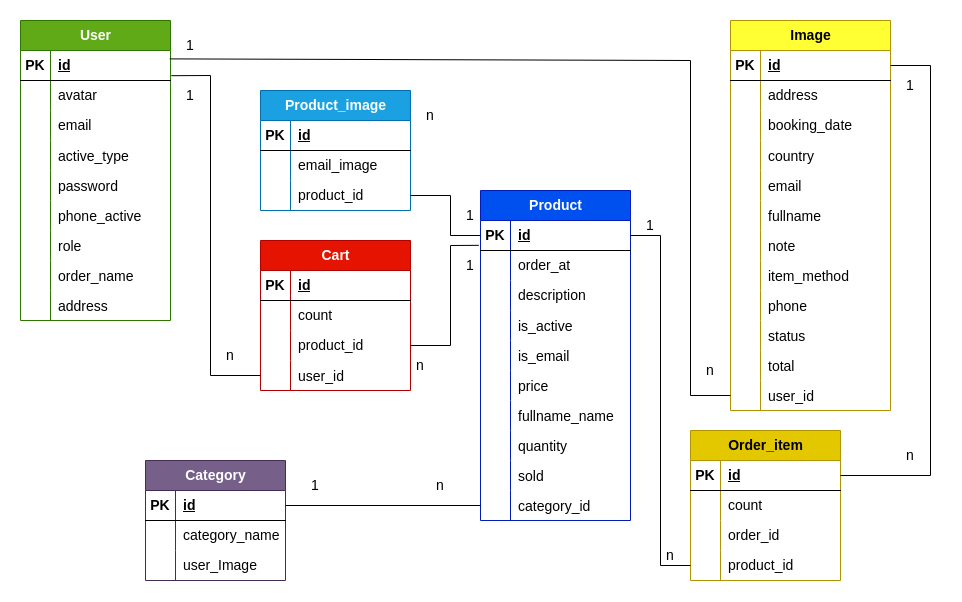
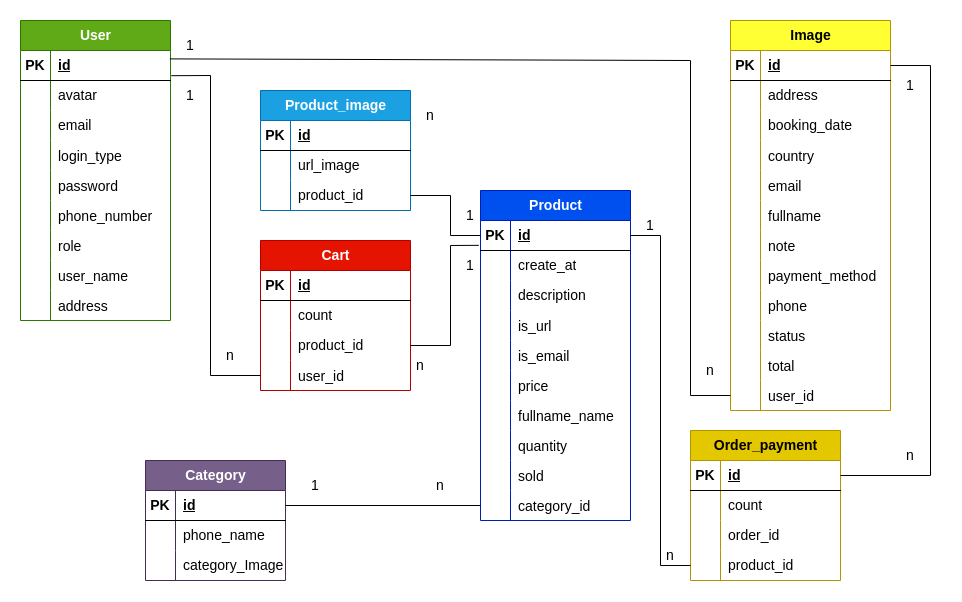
- <mxCell id="14" value="active_type" style="shape=partialRectangle;connectable=0;fillColor=none;top=0;left=0;bottom=0;right=0;align=left;spacingLeft=6;overflow=hidden;fontSize=14;" parent="12" vertex="1"><mxGeometry x="30" width="120" height="30" as="geometry"><mxRectangle width="120" height="30" as="alternateBounds" /></mxGeometry></mxCell>
+ <mxCell id="14" value="login_type" style="shape=partialRectangle;connectable=0;fillColor=none;top=0;left=0;bottom=0;right=0;align=left;spacingLeft=6;overflow=hidden;fontSize=14;" parent="12" vertex="1"><mxGeometry x="30" width="120" height="30" as="geometry"><mxRectangle width="120" height="30" as="alternateBounds" /></mxGeometry></mxCell>
- <mxCell id="73" value="email_image" style="shape=partialRectangle;connectable=0;fillColor=none;top=0;left=0;bottom=0;right=0;align=left;spacingLeft=6;overflow=hidden;whiteSpace=wrap;html=1;fontSize=14;" parent="71" vertex="1"><mxGeometry x="30" width="120" height="30" as="geometry"><mxRectangle width="120" height="30" as="alternateBounds" /></mxGeometry></mxCell>
+ <mxCell id="73" value="url_image" style="shape=partialRectangle;connectable=0;fillColor=none;top=0;left=0;bottom=0;right=0;align=left;spacingLeft=6;overflow=hidden;whiteSpace=wrap;html=1;fontSize=14;" parent="71" vertex="1"><mxGeometry x="30" width="120" height="30" as="geometry"><mxRectangle width="120" height="30" as="alternateBounds" /></mxGeometry></mxCell>
- <mxCell id="20" value="phone_active" style="shape=partialRectangle;connectable=0;fillColor=none;top=0;left=0;bottom=0;right=0;align=left;spacingLeft=6;overflow=hidden;fontSize=14;" parent="18" vertex="1"><mxGeometry x="30" width="120" height="30" as="geometry"><mxRectangle width="120" height="30" as="alternateBounds" /></mxGeometry></mxCell>
+ <mxCell id="20" value="phone_number" style="shape=partialRectangle;connectable=0;fillColor=none;top=0;left=0;bottom=0;right=0;align=left;spacingLeft=6;overflow=hidden;fontSize=14;" parent="18" vertex="1"><mxGeometry x="30" width="120" height="30" as="geometry"><mxRectangle width="120" height="30" as="alternateBounds" /></mxGeometry></mxCell>
- <mxCell id="106" value="order_at" style="shape=partialRectangle;connectable=0;fillColor=none;top=0;left=0;bottom=0;right=0;align=left;spacingLeft=6;overflow=hidden;whiteSpace=wrap;html=1;fontSize=14;" parent="104" vertex="1"><mxGeometry x="30" width="120" height="30" as="geometry"><mxRectangle width="120" height="30" as="alternateBounds" /></mxGeometry></mxCell>
+ <mxCell id="106" value="create_at" style="shape=partialRectangle;connectable=0;fillColor=none;top=0;left=0;bottom=0;right=0;align=left;spacingLeft=6;overflow=hidden;whiteSpace=wrap;html=1;fontSize=14;" parent="104" vertex="1"><mxGeometry x="30" width="120" height="30" as="geometry"><mxRectangle width="120" height="30" as="alternateBounds" /></mxGeometry></mxCell>
- <mxCell id="26" value="order_name" style="shape=partialRectangle;connectable=0;fillColor=none;top=0;left=0;bottom=0;right=0;align=left;spacingLeft=6;overflow=hidden;fontSize=14;" parent="24" vertex="1"><mxGeometry x="30" width="120" height="30" as="geometry"><mxRectangle width="120" height="30" as="alternateBounds" /></mxGeometry></mxCell>
+ <mxCell id="26" value="user_name" style="shape=partialRectangle;connectable=0;fillColor=none;top=0;left=0;bottom=0;right=0;align=left;spacingLeft=6;overflow=hidden;fontSize=14;" parent="24" vertex="1"><mxGeometry x="30" width="120" height="30" as="geometry"><mxRectangle width="120" height="30" as="alternateBounds" /></mxGeometry></mxCell>
- <mxCell id="54" value="item_method" style="shape=partialRectangle;connectable=0;fillColor=none;top=0;left=0;bottom=0;right=0;align=left;spacingLeft=6;overflow=hidden;fontSize=14;" parent="52" vertex="1"><mxGeometry x="30" width="130" height="30" as="geometry"><mxRectangle width="130" height="30" as="alternateBounds" /></mxGeometry></mxCell>
+ <mxCell id="54" value="payment_method" style="shape=partialRectangle;connectable=0;fillColor=none;top=0;left=0;bottom=0;right=0;align=left;spacingLeft=6;overflow=hidden;fontSize=14;" parent="52" vertex="1"><mxGeometry x="30" width="130" height="30" as="geometry"><mxRectangle width="130" height="30" as="alternateBounds" /></mxGeometry></mxCell>
- <mxCell id="112" value="is_active" style="shape=partialRectangle;connectable=0;fillColor=none;top=0;left=0;bottom=0;right=0;align=left;spacingLeft=6;overflow=hidden;fontSize=14;" parent="110" vertex="1"><mxGeometry x="30" width="120" height="30" as="geometry"><mxRectangle width="120" height="30" as="alternateBounds" /></mxGeometry></mxCell>
+ <mxCell id="112" value="is_url" style="shape=partialRectangle;connectable=0;fillColor=none;top=0;left=0;bottom=0;right=0;align=left;spacingLeft=6;overflow=hidden;fontSize=14;" parent="110" vertex="1"><mxGeometry x="30" width="120" height="30" as="geometry"><mxRectangle width="120" height="30" as="alternateBounds" /></mxGeometry></mxCell>
- <mxCell id="131" value="Order_item" style="shape=table;startSize=30;container=1;collapsible=1;childLayout=tableLayout;fixedRows=1;rowLines=0;fontStyle=1;align=center;resizeLast=1;html=1;fillColor=#e3c800;fontColor=#000000;strokeColor=#B09500;fontSize=14;" parent="1" vertex="1"><mxGeometry x="690" y="430" width="150" height="150" as="geometry" /></mxCell>
+ <mxCell id="131" value="Order_payment" style="shape=table;startSize=30;container=1;collapsible=1;childLayout=tableLayout;fixedRows=1;rowLines=0;fontStyle=1;align=center;resizeLast=1;html=1;fillColor=#e3c800;fontColor=#000000;strokeColor=#B09500;fontSize=14;" parent="1" vertex="1"><mxGeometry x="690" y="430" width="150" height="150" as="geometry" /></mxCell>
- <mxCell id="96" value="category_name" style="shape=partialRectangle;connectable=0;fillColor=none;top=0;left=0;bottom=0;right=0;align=left;spacingLeft=6;overflow=hidden;whiteSpace=wrap;html=1;fontSize=14;" parent="94" vertex="1"><mxGeometry x="30" width="110" height="30" as="geometry"><mxRectangle width="110" height="30" as="alternateBounds" /></mxGeometry></mxCell>
+ <mxCell id="96" value="phone_name" style="shape=partialRectangle;connectable=0;fillColor=none;top=0;left=0;bottom=0;right=0;align=left;spacingLeft=6;overflow=hidden;whiteSpace=wrap;html=1;fontSize=14;" parent="94" vertex="1"><mxGeometry x="30" width="110" height="30" as="geometry"><mxRectangle width="110" height="30" as="alternateBounds" /></mxGeometry></mxCell>
- <mxCell id="99" value="user_Image" style="shape=partialRectangle;connectable=0;fillColor=none;top=0;left=0;bottom=0;right=0;align=left;spacingLeft=6;overflow=hidden;whiteSpace=wrap;html=1;fontSize=14;" parent="97" vertex="1"><mxGeometry x="30" width="110" height="30" as="geometry"><mxRectangle width="110" height="30" as="alternateBounds" /></mxGeometry></mxCell>
+ <mxCell id="99" value="category_Image" style="shape=partialRectangle;connectable=0;fillColor=none;top=0;left=0;bottom=0;right=0;align=left;spacingLeft=6;overflow=hidden;whiteSpace=wrap;html=1;fontSize=14;" parent="97" vertex="1"><mxGeometry x="30" width="110" height="30" as="geometry"><mxRectangle width="110" height="30" as="alternateBounds" /></mxGeometry></mxCell>
